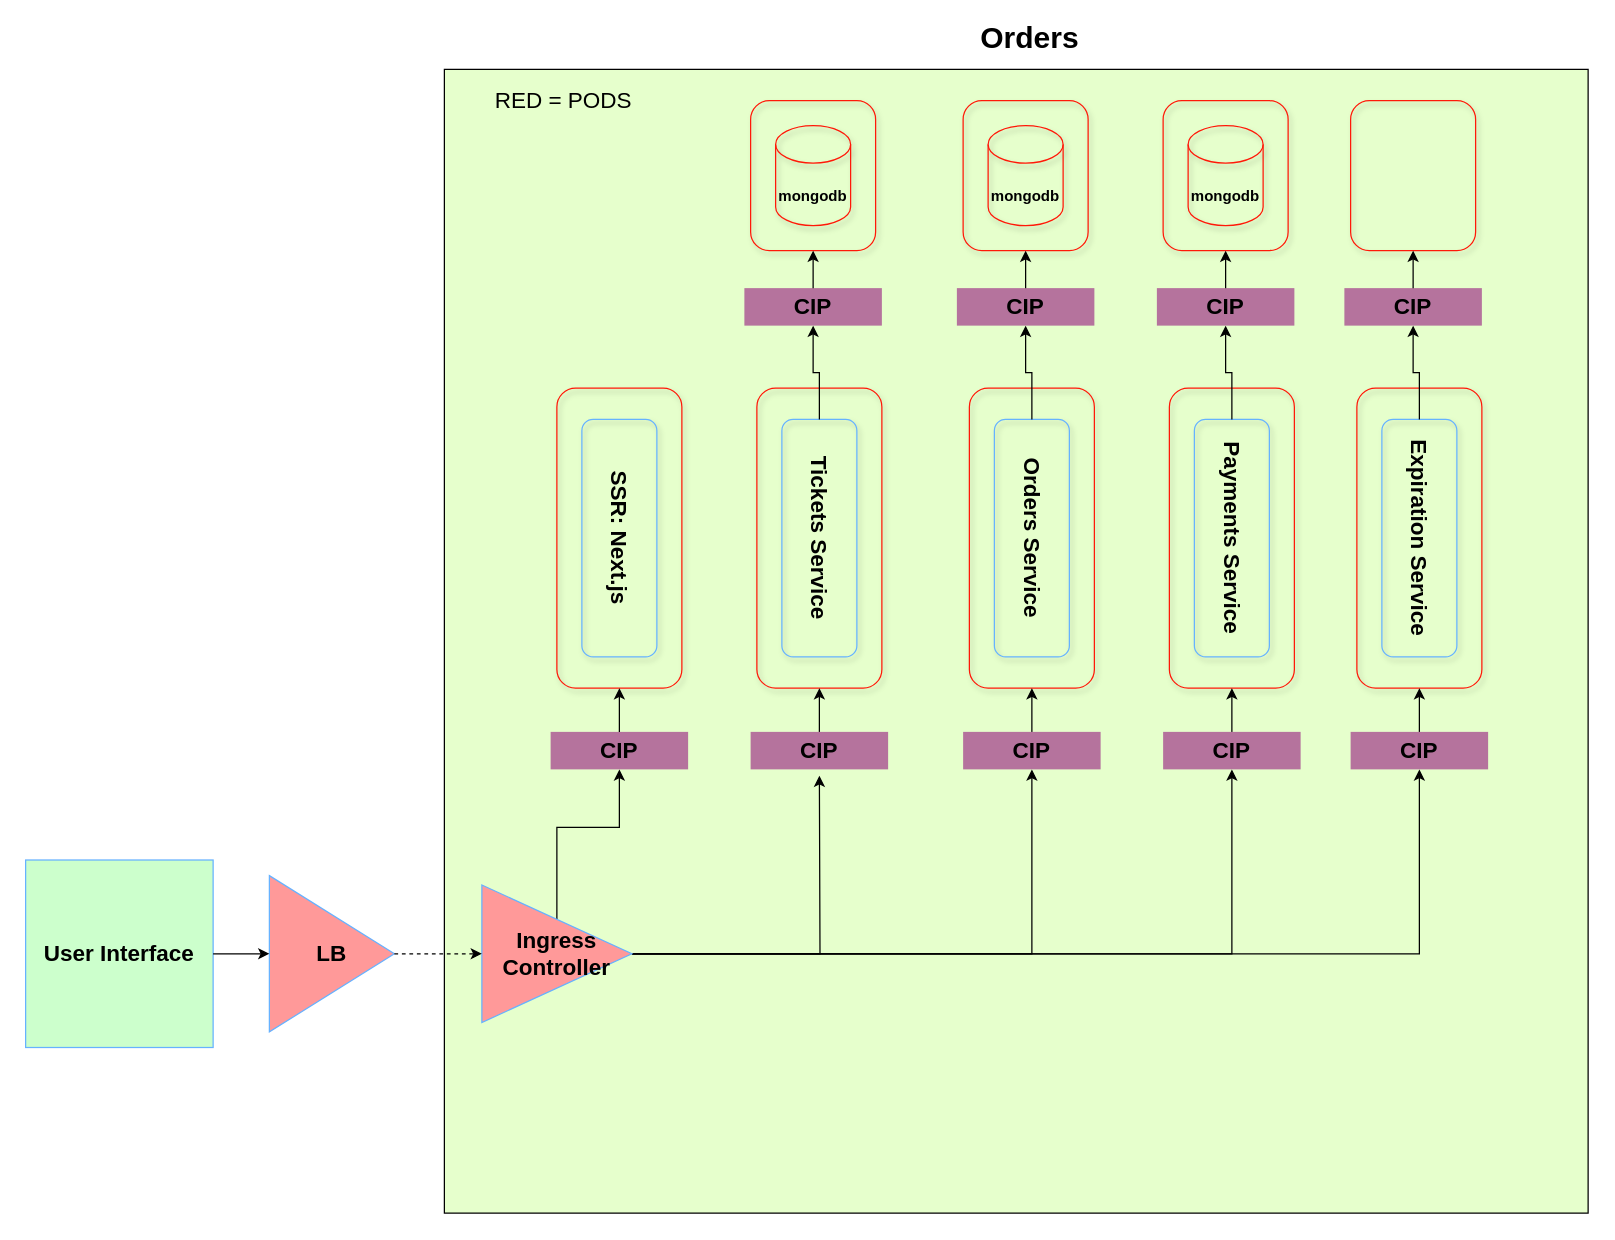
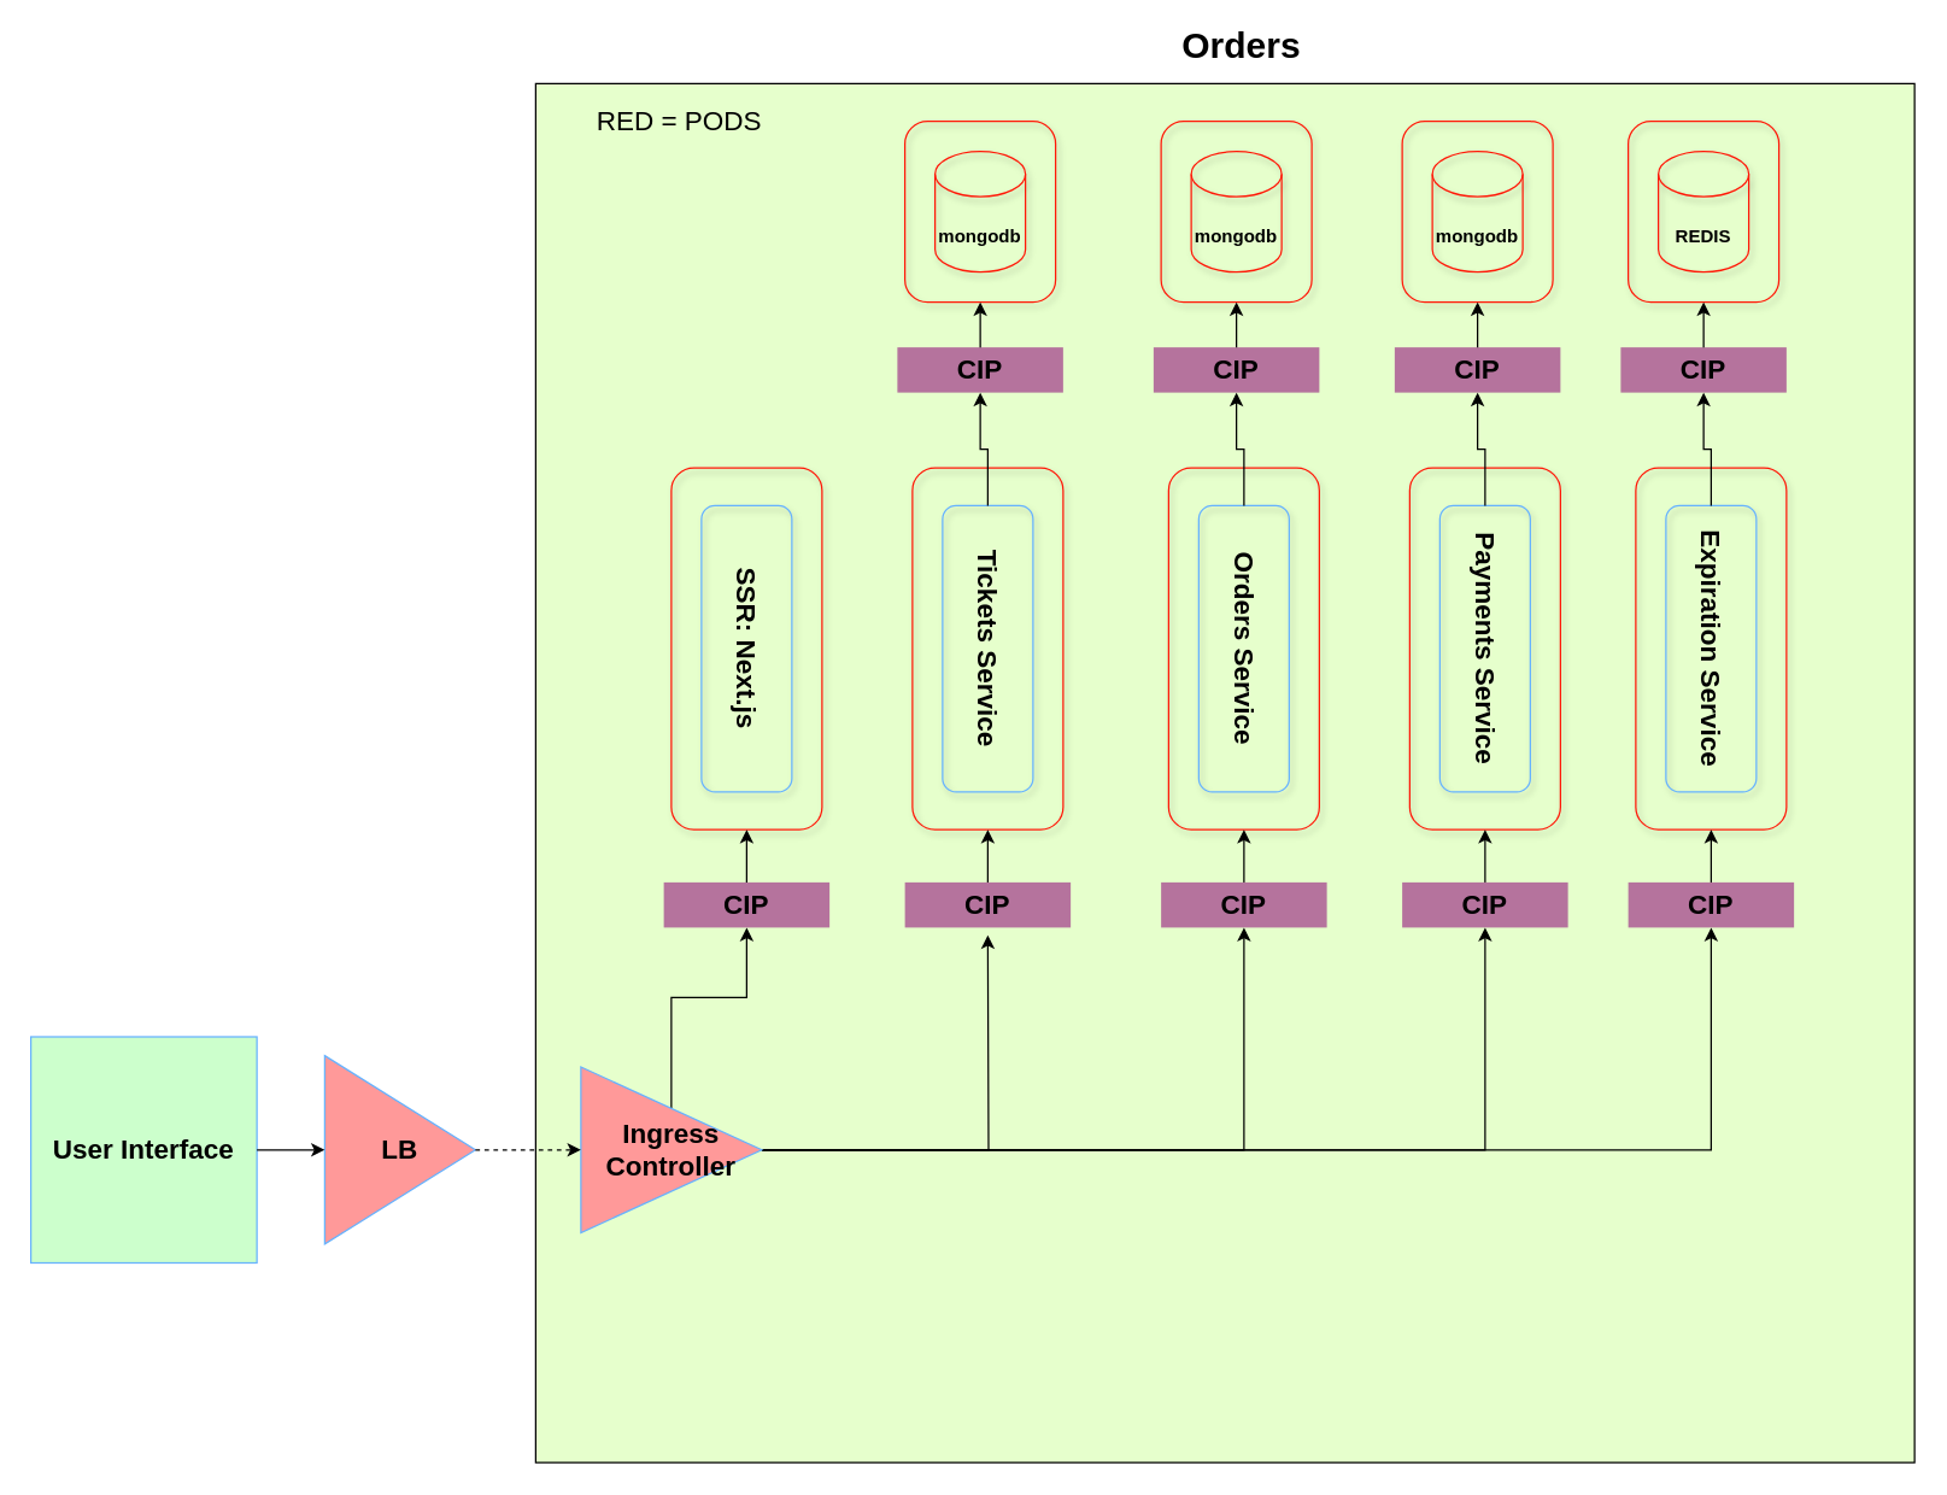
+ <mxCell id="61" value="&lt;span style=&quot;font-size: 12px&quot;&gt;&lt;b&gt;REDIS&lt;/b&gt;&lt;/span&gt;" style="shape=cylinder3;whiteSpace=wrap;html=1;boundedLbl=1;backgroundOutline=1;size=15;shadow=1;fontSize=24;strokeColor=#FF1808;fillColor=none;" vertex="1" parent="59"><mxGeometry x="20" y="20" width="60" height="80" as="geometry" /></mxCell>
